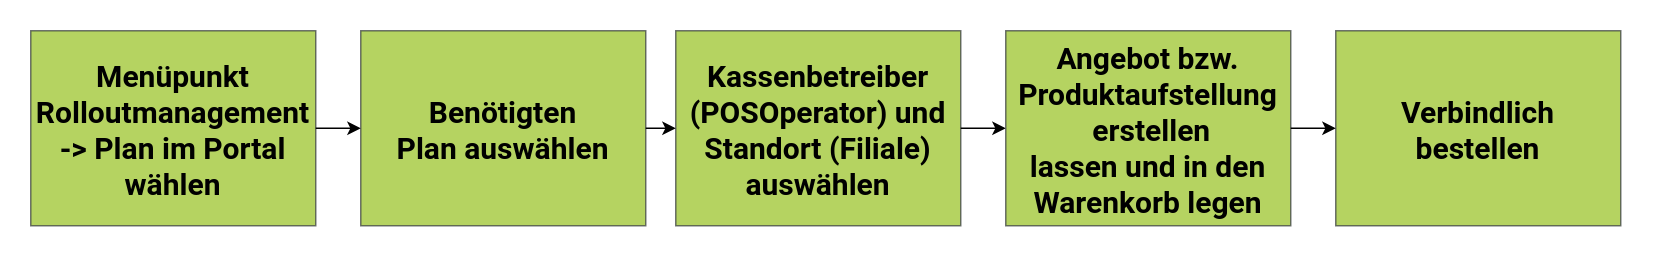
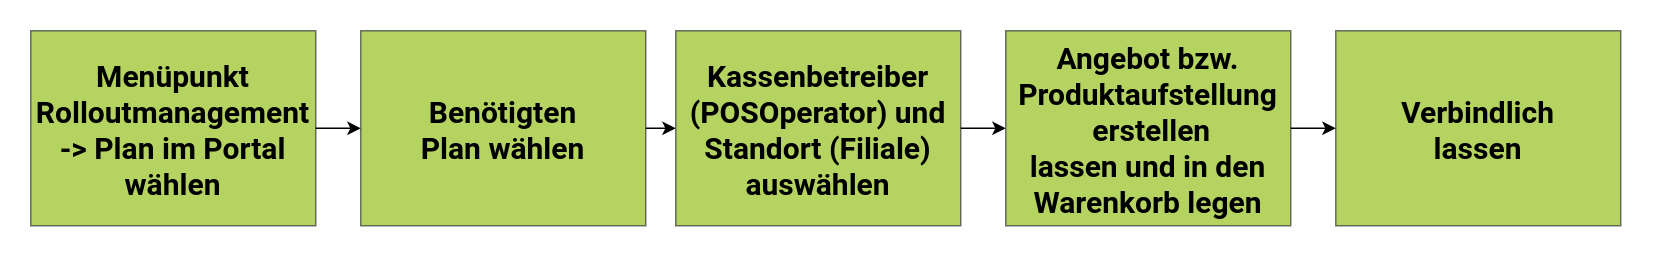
- <mxCell id="3" value="Benötigten &#10;Plan auswählen" style="rounded=0;strokeColor=#36393d;fontStyle=1;fontFamily=Roboto;fontSize=20;fillColor=#96c11f;opacity=70;fontSource=https%3A%2F%2Ffonts.googleapis.com%2Fcss%3Ffamily%3DRoboto;" vertex="1" parent="1"><mxGeometry x="240" y="20" width="190" height="130" as="geometry" /></mxCell>
+ <mxCell id="3" value="Benötigten &#10;Plan wählen" style="rounded=0;strokeColor=#36393d;fontStyle=1;fontFamily=Roboto;fontSize=20;fillColor=#96c11f;opacity=70;fontSource=https%3A%2F%2Ffonts.googleapis.com%2Fcss%3Ffamily%3DRoboto;" vertex="1" parent="1"><mxGeometry x="240" y="20" width="190" height="130" as="geometry" /></mxCell>
- <mxCell id="9" value="Verbindlich &#10;bestellen" style="rounded=0;strokeColor=#36393d;fontStyle=1;fontFamily=Roboto;fontSize=20;fillColor=#96c11f;opacity=70;fontSource=https%3A%2F%2Ffonts.googleapis.com%2Fcss%3Ffamily%3DRoboto;" vertex="1" parent="1"><mxGeometry x="890" y="20" width="190" height="130" as="geometry" /></mxCell>
+ <mxCell id="9" value="Verbindlich &#10;lassen" style="rounded=0;strokeColor=#36393d;fontStyle=1;fontFamily=Roboto;fontSize=20;fillColor=#96c11f;opacity=70;fontSource=https%3A%2F%2Ffonts.googleapis.com%2Fcss%3Ffamily%3DRoboto;" vertex="1" parent="1"><mxGeometry x="890" y="20" width="190" height="130" as="geometry" /></mxCell>
